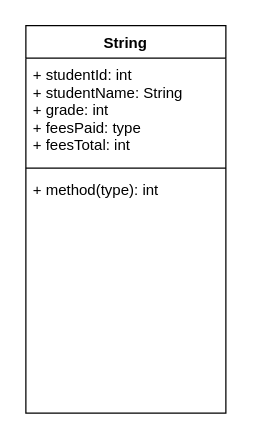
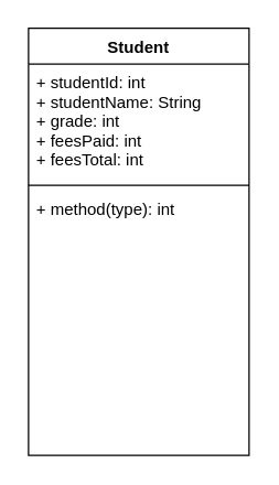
- <mxCell id="2" value="String" style="swimlane;fontStyle=1;align=center;verticalAlign=top;childLayout=stackLayout;horizontal=1;startSize=26;horizontalStack=0;resizeParent=1;resizeParentMax=0;resizeLast=0;collapsible=1;marginBottom=0;" vertex="1" parent="1"><mxGeometry x="20" y="20" width="160" height="310" as="geometry" /></mxCell>
+ <mxCell id="2" value="Student" style="swimlane;fontStyle=1;align=center;verticalAlign=top;childLayout=stackLayout;horizontal=1;startSize=26;horizontalStack=0;resizeParent=1;resizeParentMax=0;resizeLast=0;collapsible=1;marginBottom=0;" vertex="1" parent="1"><mxGeometry x="20" y="20" width="160" height="310" as="geometry" /></mxCell>
- <mxCell id="3" value="+ studentId: int&#10;+ studentName: String&#10;+ grade: int&#10;+ feesPaid: type&#10;+ feesTotal: int" style="text;strokeColor=none;fillColor=none;align=left;verticalAlign=top;spacingLeft=4;spacingRight=4;overflow=hidden;rotatable=0;points=[[0,0.5],[1,0.5]];portConstraint=eastwest;" vertex="1" parent="2"><mxGeometry y="26" width="160" height="84" as="geometry" /></mxCell>
+ <mxCell id="3" value="+ studentId: int&#10;+ studentName: String&#10;+ grade: int&#10;+ feesPaid: int&#10;+ feesTotal: int" style="text;strokeColor=none;fillColor=none;align=left;verticalAlign=top;spacingLeft=4;spacingRight=4;overflow=hidden;rotatable=0;points=[[0,0.5],[1,0.5]];portConstraint=eastwest;" vertex="1" parent="2"><mxGeometry y="26" width="160" height="84" as="geometry" /></mxCell>
